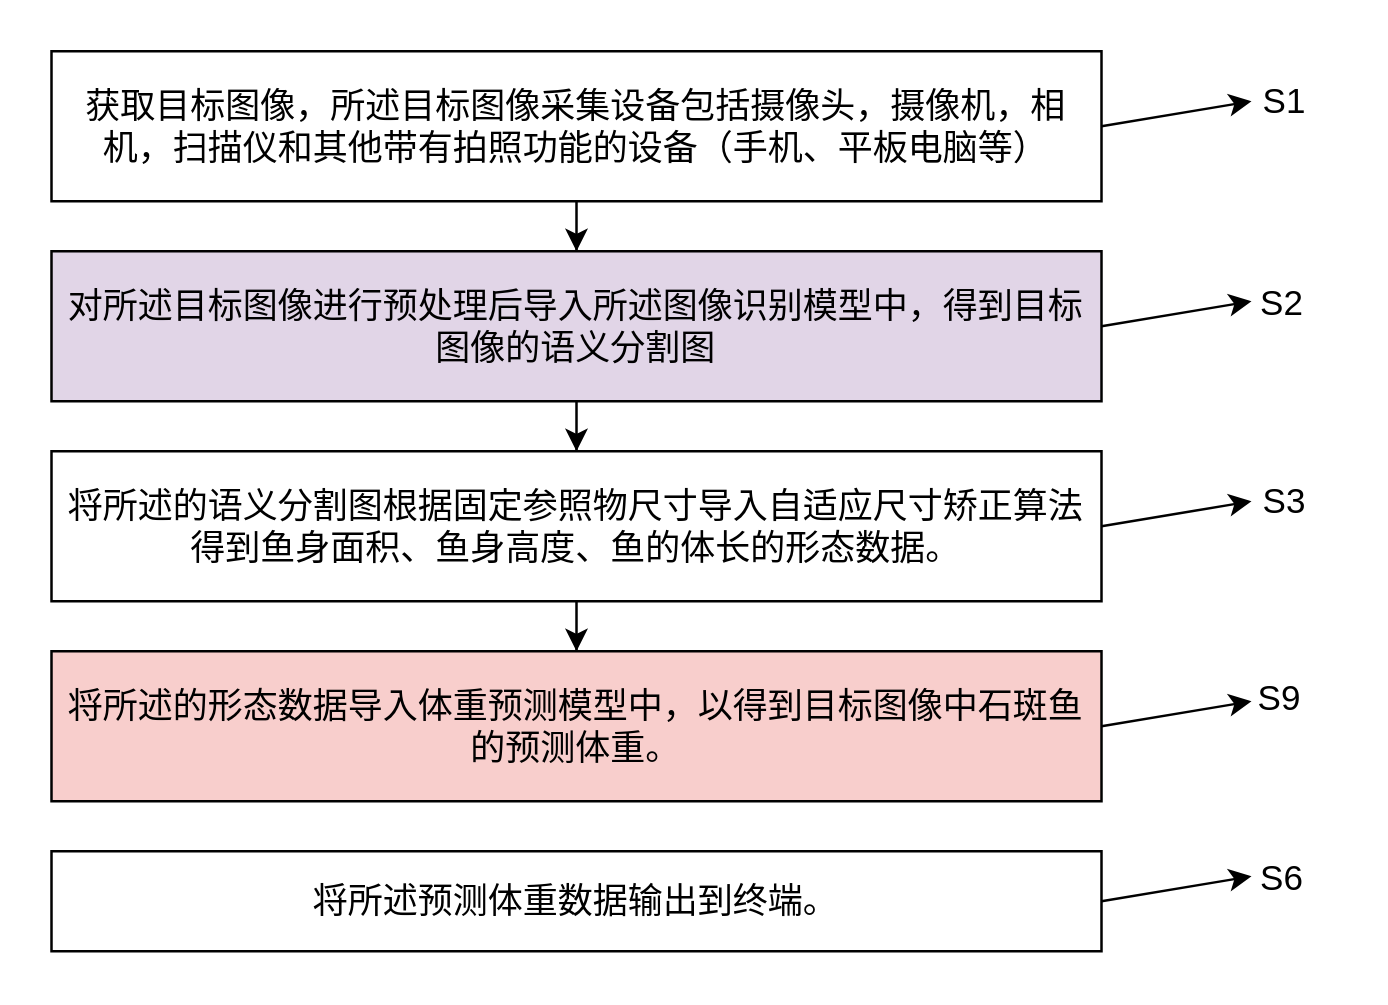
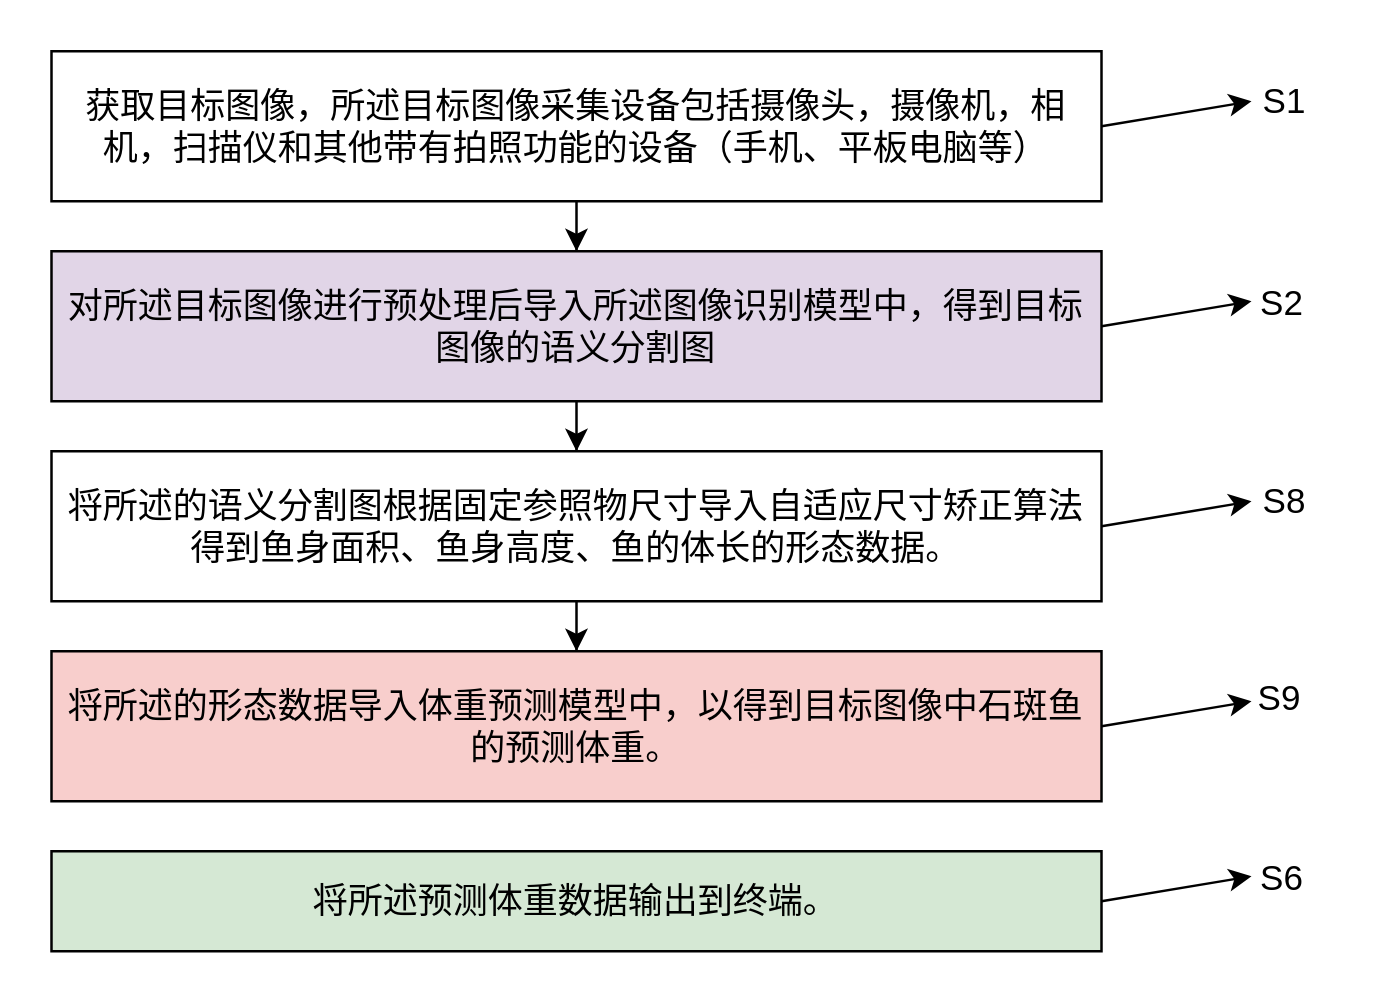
- <mxCell id="18" value="S3" style="text;html=1;align=center;verticalAlign=middle;resizable=0;points=[];autosize=1;strokeColor=none;fillColor=none;fontSize=14;" vertex="1" parent="1"><mxGeometry x="493" y="185" width="40" height="30" as="geometry" /></mxCell>
+ <mxCell id="18" value="S8" style="text;html=1;align=center;verticalAlign=middle;resizable=0;points=[];autosize=1;strokeColor=none;fillColor=none;fontSize=14;" vertex="1" parent="1"><mxGeometry x="493" y="185" width="40" height="30" as="geometry" /></mxCell>
- <mxCell id="10" value="&lt;span style=&quot;font-size: 14px;&quot;&gt;将所述预测体重数据输出到终端。&lt;/span&gt;" style="rounded=0;whiteSpace=wrap;html=1;" vertex="1" parent="1"><mxGeometry x="20" y="340" width="420" height="40" as="geometry" /></mxCell>
+ <mxCell id="10" value="&lt;span style=&quot;font-size: 14px;&quot;&gt;将所述预测体重数据输出到终端。&lt;/span&gt;" style="rounded=0;whiteSpace=wrap;html=1;fillColor=#d5e8d4;" vertex="1" parent="1"><mxGeometry x="20" y="340" width="420" height="40" as="geometry" /></mxCell>
